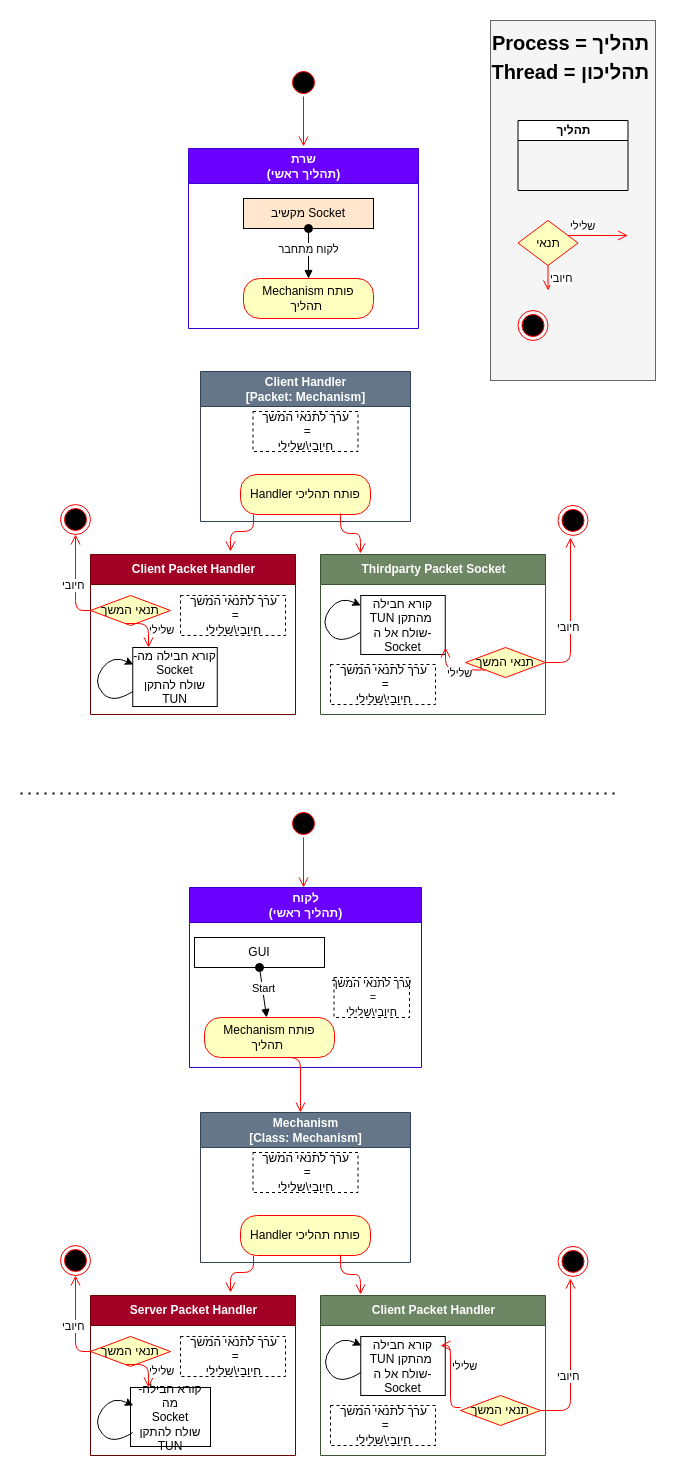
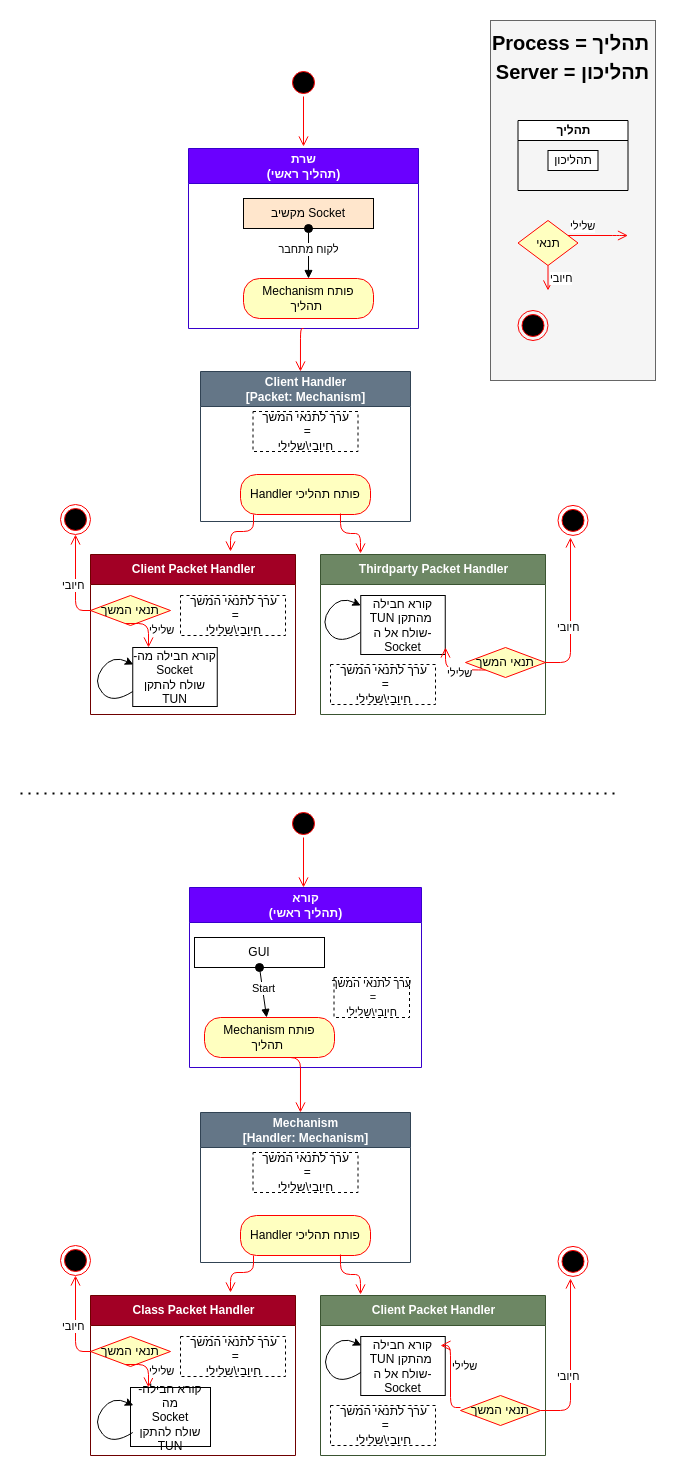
- <mxCell id="31" value="&lt;font style=&quot;font-size: 20px&quot;&gt;Process = תהליך&lt;br&gt;Thread = תהליכון&lt;/font&gt;" style="text;strokeColor=none;fillColor=none;html=1;fontSize=24;fontStyle=1;verticalAlign=middle;align=right;" parent="1" vertex="1"><mxGeometry x="490" y="20" width="160" height="71" as="geometry" /></mxCell>
+ <mxCell id="31" value="&lt;font style=&quot;font-size: 20px&quot;&gt;Process = תהליך&lt;br&gt;Server = תהליכון&lt;/font&gt;" style="text;strokeColor=none;fillColor=none;html=1;fontSize=24;fontStyle=1;verticalAlign=middle;align=right;" parent="1" vertex="1"><mxGeometry x="490" y="20" width="160" height="71" as="geometry" /></mxCell>
+ <mxCell id="33" value="תהליכון" style="rounded=0;whiteSpace=wrap;html=1;align=center;" parent="32" vertex="1"><mxGeometry x="30" y="30" width="50" height="20" as="geometry" /></mxCell>
+ <mxCell id="22" value="" style="edgeStyle=orthogonalEdgeStyle;html=1;verticalAlign=bottom;endArrow=open;endSize=8;strokeColor=#ff0000;entryX=0.476;entryY=0;entryDx=0;entryDy=0;entryPerimeter=0;exitX=0.5;exitY=1;exitDx=0;exitDy=0;" parent="1" source="5" target="2" edge="1"><mxGeometry relative="1" as="geometry"><mxPoint x="281" y="361" as="targetPoint" /><mxPoint x="300" y="341" as="sourcePoint" /><Array as="points"><mxPoint x="300" y="328" /></Array></mxGeometry></mxCell>
- <mxCell id="16" value="Thirdparty Packet Socket" style="swimlane;html=1;startSize=30;horizontal=1;containerType=tree;newEdgeStyle={&quot;edgeStyle&quot;:&quot;elbowEdgeStyle&quot;,&quot;startArrow&quot;:&quot;none&quot;,&quot;endArrow&quot;:&quot;none&quot;};fillColor=#6d8764;strokeColor=#3A5431;fontColor=#ffffff;" parent="1" vertex="1"><mxGeometry x="320" y="554" width="225" height="160" as="geometry" /></mxCell>
+ <mxCell id="16" value="Thirdparty Packet Handler" style="swimlane;html=1;startSize=30;horizontal=1;containerType=tree;newEdgeStyle={&quot;edgeStyle&quot;:&quot;elbowEdgeStyle&quot;,&quot;startArrow&quot;:&quot;none&quot;,&quot;endArrow&quot;:&quot;none&quot;};fillColor=#6d8764;strokeColor=#3A5431;fontColor=#ffffff;" parent="1" vertex="1"><mxGeometry x="320" y="554" width="225" height="160" as="geometry" /></mxCell>
- <mxCell id="41" value="לקוח&lt;br&gt;(תהליך ראשי)" style="swimlane;html=1;startSize=35;horizontal=1;containerType=tree;newEdgeStyle={&quot;edgeStyle&quot;:&quot;elbowEdgeStyle&quot;,&quot;startArrow&quot;:&quot;none&quot;,&quot;endArrow&quot;:&quot;none&quot;};fillColor=#6a00ff;strokeColor=#3700CC;fontColor=#ffffff;" parent="1" vertex="1"><mxGeometry x="189" y="887" width="232" height="180" as="geometry" /></mxCell>
+ <mxCell id="41" value="קורא&lt;br&gt;(תהליך ראשי)" style="swimlane;html=1;startSize=35;horizontal=1;containerType=tree;newEdgeStyle={&quot;edgeStyle&quot;:&quot;elbowEdgeStyle&quot;,&quot;startArrow&quot;:&quot;none&quot;,&quot;endArrow&quot;:&quot;none&quot;};fillColor=#6a00ff;strokeColor=#3700CC;fontColor=#ffffff;" parent="1" vertex="1"><mxGeometry x="189" y="887" width="232" height="180" as="geometry" /></mxCell>
- <mxCell id="38" value="Mechanism&lt;br&gt;[Class: Mechanism]" style="swimlane;html=1;startSize=35;horizontal=1;containerType=tree;newEdgeStyle={&quot;edgeStyle&quot;:&quot;elbowEdgeStyle&quot;,&quot;startArrow&quot;:&quot;none&quot;,&quot;endArrow&quot;:&quot;none&quot;};fillColor=#647687;strokeColor=#314354;fontColor=#ffffff;" parent="1" vertex="1"><mxGeometry x="200" y="1112" width="210" height="150" as="geometry" /></mxCell>
+ <mxCell id="38" value="Mechanism&lt;br&gt;[Handler: Mechanism]" style="swimlane;html=1;startSize=35;horizontal=1;containerType=tree;newEdgeStyle={&quot;edgeStyle&quot;:&quot;elbowEdgeStyle&quot;,&quot;startArrow&quot;:&quot;none&quot;,&quot;endArrow&quot;:&quot;none&quot;};fillColor=#647687;strokeColor=#314354;fontColor=#ffffff;" parent="1" vertex="1"><mxGeometry x="200" y="1112" width="210" height="150" as="geometry" /></mxCell>
- <mxCell id="46" value="Server Packet Handler" style="swimlane;html=1;startSize=30;horizontal=1;containerType=tree;newEdgeStyle={&quot;edgeStyle&quot;:&quot;elbowEdgeStyle&quot;,&quot;startArrow&quot;:&quot;none&quot;,&quot;endArrow&quot;:&quot;none&quot;};fillColor=#a20025;strokeColor=#6F0000;fontColor=#ffffff;" parent="1" vertex="1"><mxGeometry x="90" y="1295" width="205" height="160" as="geometry" /></mxCell>
+ <mxCell id="46" value="Class Packet Handler" style="swimlane;html=1;startSize=30;horizontal=1;containerType=tree;newEdgeStyle={&quot;edgeStyle&quot;:&quot;elbowEdgeStyle&quot;,&quot;startArrow&quot;:&quot;none&quot;,&quot;endArrow&quot;:&quot;none&quot;};fillColor=#a20025;strokeColor=#6F0000;fontColor=#ffffff;" parent="1" vertex="1"><mxGeometry x="90" y="1295" width="205" height="160" as="geometry" /></mxCell>
